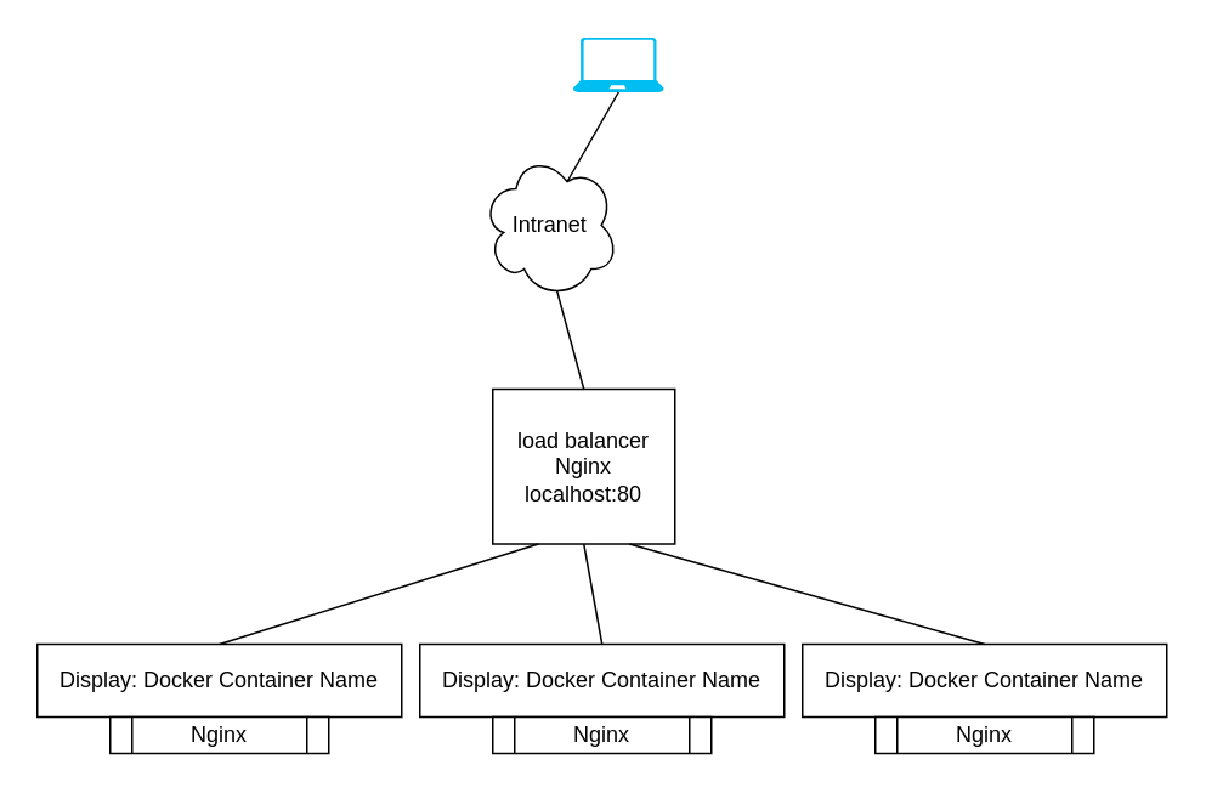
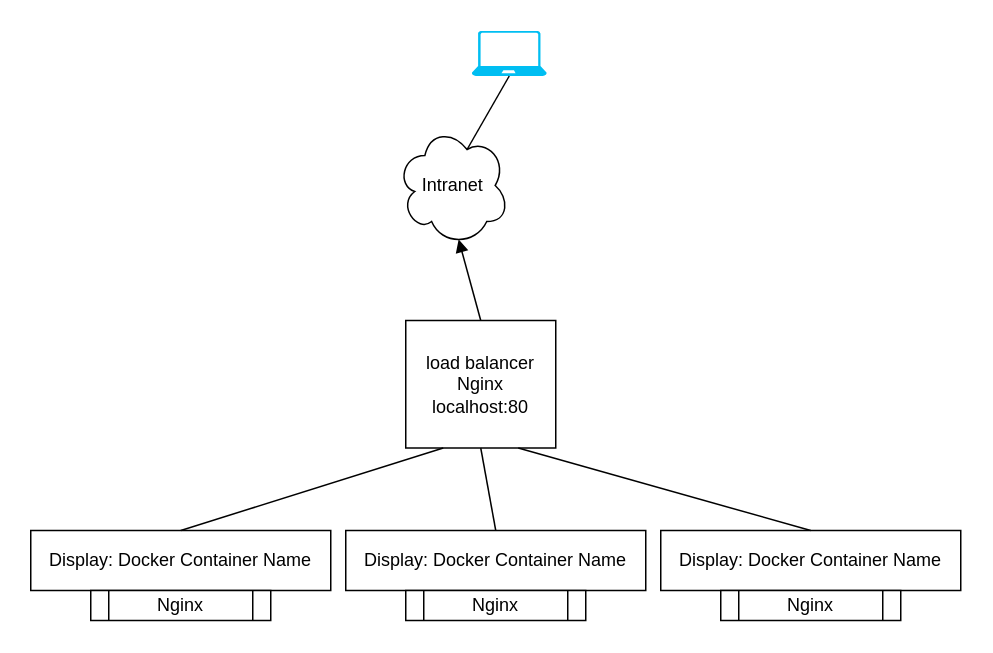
- <mxCell id="10" value="" style="endArrow=none;html=1;rounded=0;entryX=0.55;entryY=0.95;entryDx=0;entryDy=0;entryPerimeter=0;exitX=0.5;exitY=0;exitDx=0;exitDy=0;" edge="1" parent="1" source="2" target="9"><mxGeometry width="50" height="50" relative="1" as="geometry"><mxPoint x="275" y="223" as="sourcePoint" /><mxPoint x="325" y="173" as="targetPoint" /></mxGeometry></mxCell>
+ <mxCell id="10" value="" style="endArrow=block;html=1;rounded=0;entryX=0.55;entryY=0.95;entryDx=0;entryDy=0;entryPerimeter=0;exitX=0.5;exitY=0;exitDx=0;exitDy=0;" edge="1" parent="1" source="2" target="9"><mxGeometry width="50" height="50" relative="1" as="geometry"><mxPoint x="275" y="223" as="sourcePoint" /><mxPoint x="325" y="173" as="targetPoint" /></mxGeometry></mxCell>
